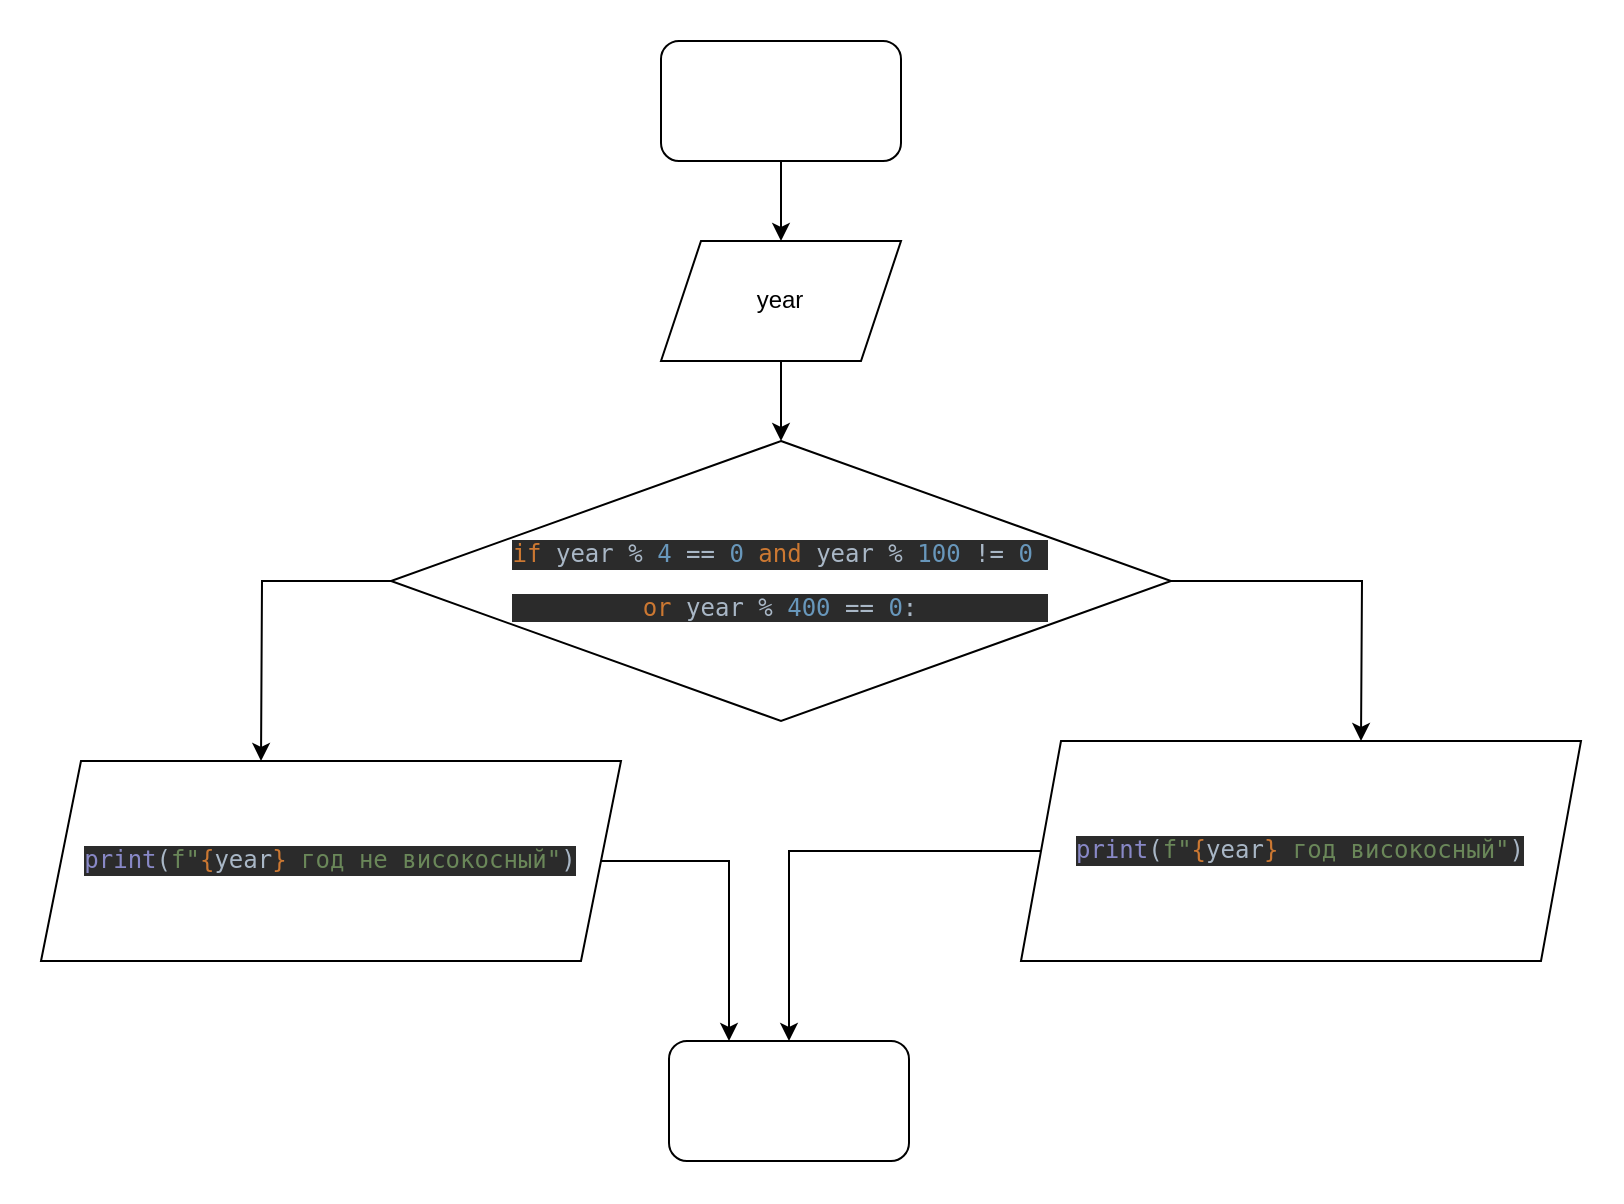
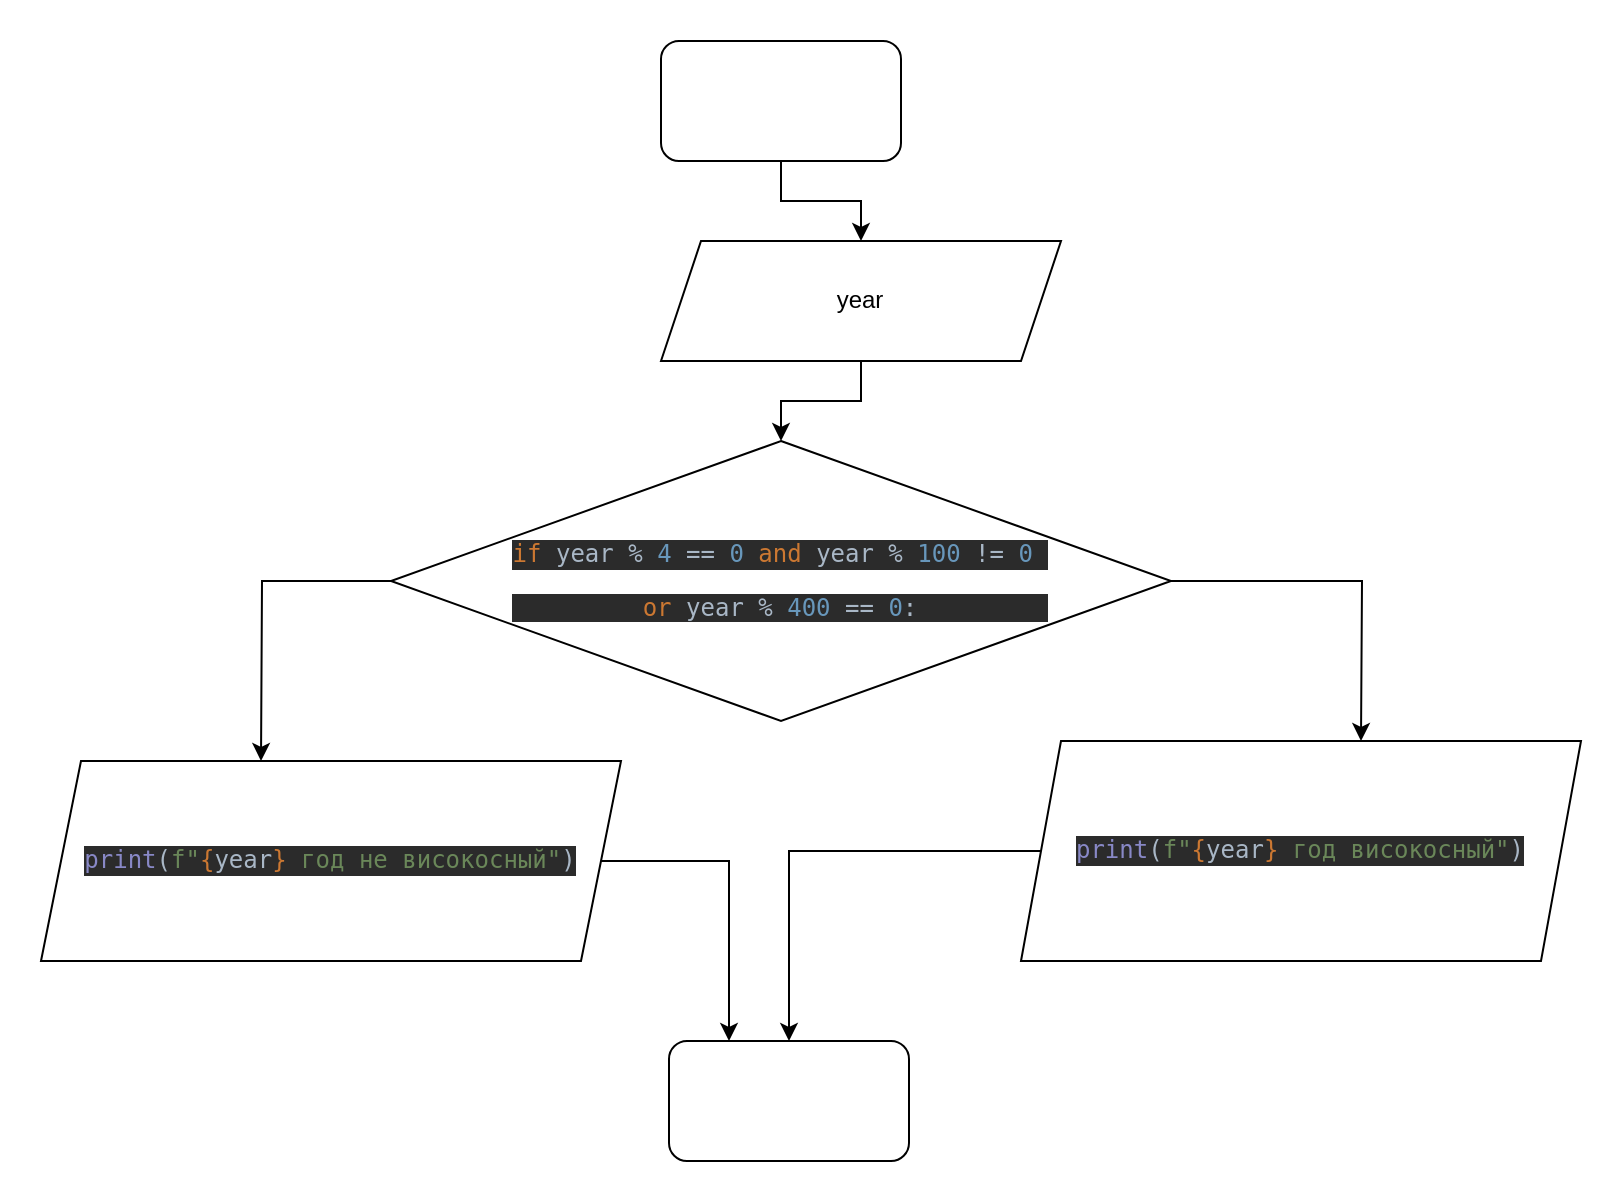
- <mxCell id="6" value="year" style="shape=parallelogram;perimeter=parallelogramPerimeter;whiteSpace=wrap;html=1;fixedSize=1;" vertex="1" parent="1"><mxGeometry x="330" y="120" width="120" height="60" as="geometry" /></mxCell>
+ <mxCell id="6" value="year" style="shape=parallelogram;perimeter=parallelogramPerimeter;whiteSpace=wrap;html=1;fixedSize=1;" vertex="1" parent="1"><mxGeometry x="330" y="120" width="200" height="60" as="geometry" /></mxCell>
